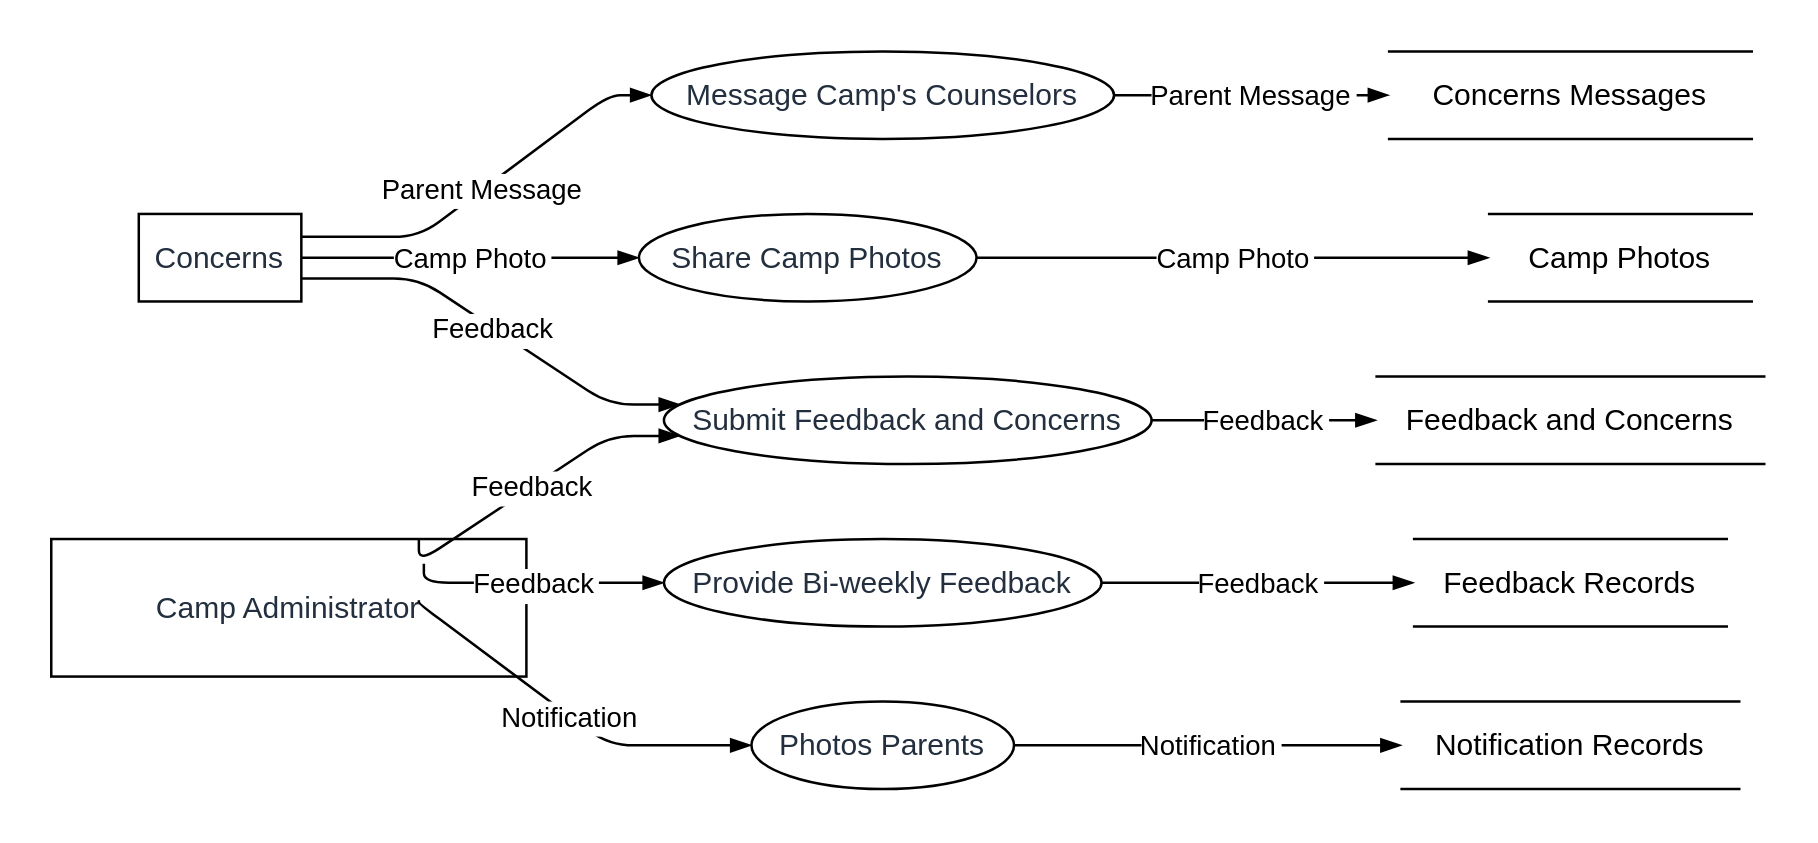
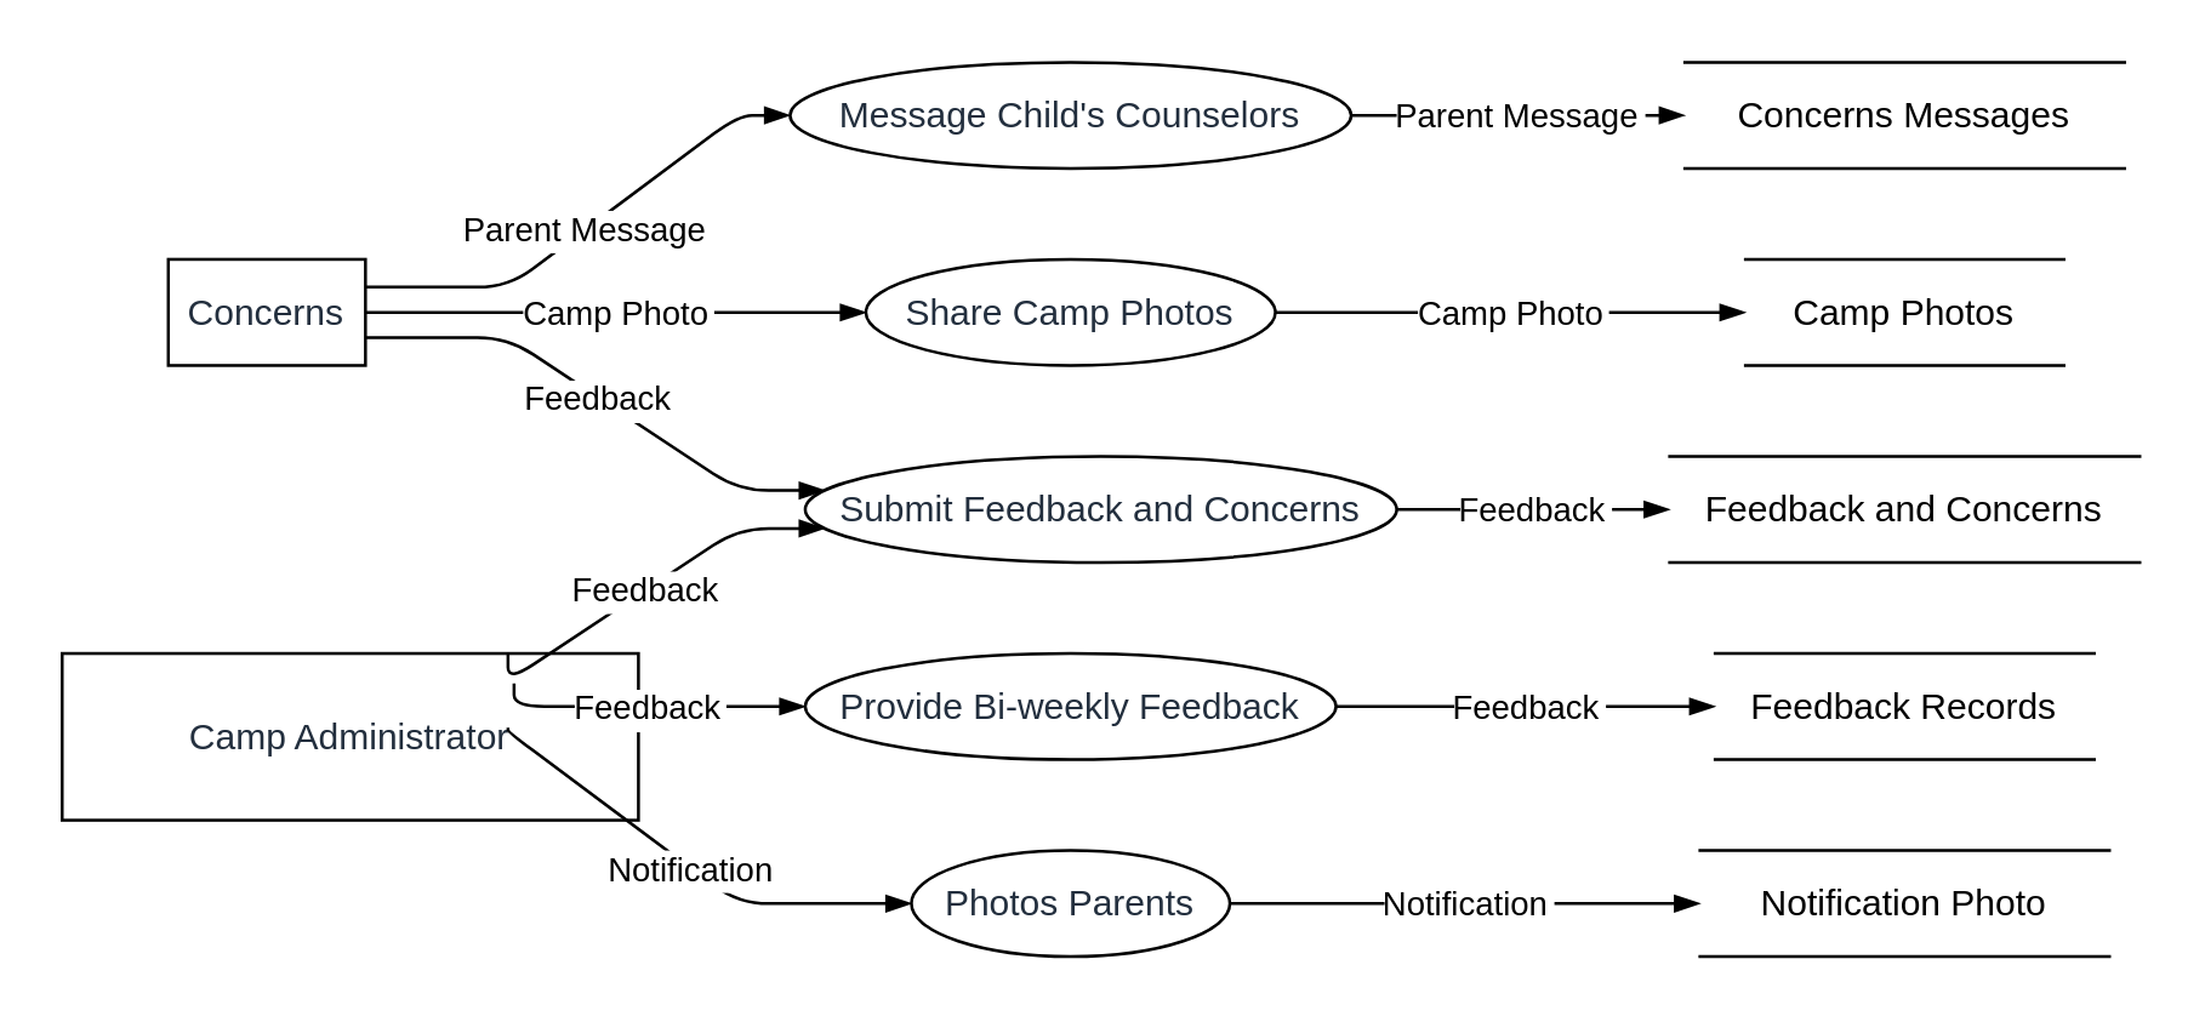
- <mxCell id="4" value="Message Camp's Counselors" style="shape=ellipse;perimeter=ellipsePerimeter;whiteSpace=wrap;html=1;fillColor=#ffffff;strokeColor=#000000;align=center;verticalAlign=middle;fontColor=#232F3E;" vertex="1" parent="1"><mxGeometry x="260" width="185" height="35" as="geometry" y="20" /></mxCell>
+ <mxCell id="4" value="Message Child's Counselors" style="shape=ellipse;perimeter=ellipsePerimeter;whiteSpace=wrap;html=1;fillColor=#ffffff;strokeColor=#000000;align=center;verticalAlign=middle;fontColor=#232F3E;" vertex="1" parent="1"><mxGeometry x="260" width="185" height="35" as="geometry" y="20" /></mxCell>
- <mxCell id="5" value="Share Camp Photos" style="shape=ellipse;perimeter=ellipsePerimeter;whiteSpace=wrap;html=1;fillColor=#ffffff;strokeColor=#000000;align=center;verticalAlign=middle;fontColor=#232F3E;" vertex="1" parent="1"><mxGeometry x="255" y="85" width="135" height="35" as="geometry" /></mxCell>
+ <mxCell id="5" value="Share Camp Photos" style="shape=ellipse;perimeter=ellipsePerimeter;whiteSpace=wrap;html=1;fillColor=#ffffff;strokeColor=#000000;align=center;verticalAlign=middle;fontColor=#232F3E;" vertex="1" parent="1"><mxGeometry x="285" y="85" width="135" height="35" as="geometry" /></mxCell>
- <mxCell id="10" value="Camp Photos" style="html=1;dashed=0;whiteSpace=wrap;shape=partialRectangle;right=0;left=0;" vertex="1" parent="1"><mxGeometry x="595" y="85" width="105" height="35" as="geometry" /></mxCell>
+ <mxCell id="10" value="Camp Photos" style="html=1;dashed=0;whiteSpace=wrap;shape=partialRectangle;right=0;left=0;" vertex="1" parent="1"><mxGeometry x="575" y="85" width="105" height="35" as="geometry" /></mxCell>
- <mxCell id="12" value="Notification Records" style="html=1;dashed=0;whiteSpace=wrap;shape=partialRectangle;right=0;left=0;" vertex="1" parent="1"><mxGeometry x="560" y="280" width="135" height="35" as="geometry" /></mxCell>
+ <mxCell id="12" value="Notification Photo" style="html=1;dashed=0;whiteSpace=wrap;shape=partialRectangle;right=0;left=0;" vertex="1" parent="1"><mxGeometry x="560" y="280" width="135" height="35" as="geometry" /></mxCell>
